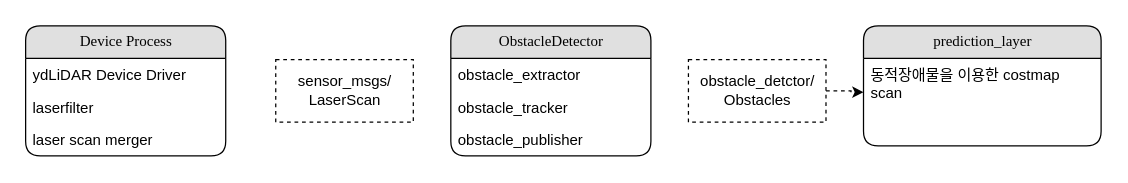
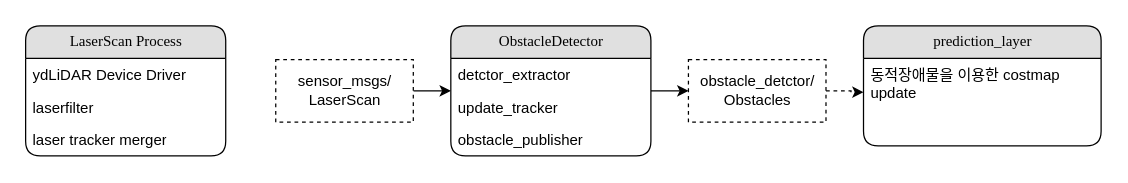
- <mxCell id="2" value="Device Process" style="swimlane;html=1;fontStyle=0;childLayout=stackLayout;horizontal=1;startSize=26;fillColor=#e0e0e0;horizontalStack=0;resizeParent=1;resizeLast=0;collapsible=1;marginBottom=0;swimlaneFillColor=#ffffff;align=center;rounded=1;shadow=0;comic=0;labelBackgroundColor=none;strokeWidth=1;fontFamily=Verdana;fontSize=12" parent="1" vertex="1"><mxGeometry x="20" y="20" width="160" height="104" as="geometry" /></mxCell>
+ <mxCell id="2" value="LaserScan Process" style="swimlane;html=1;fontStyle=0;childLayout=stackLayout;horizontal=1;startSize=26;fillColor=#e0e0e0;horizontalStack=0;resizeParent=1;resizeLast=0;collapsible=1;marginBottom=0;swimlaneFillColor=#ffffff;align=center;rounded=1;shadow=0;comic=0;labelBackgroundColor=none;strokeWidth=1;fontFamily=Verdana;fontSize=12" parent="1" vertex="1"><mxGeometry x="20" y="20" width="160" height="104" as="geometry" /></mxCell>
- <mxCell id="8" value="obstacle_extractor" style="text;html=1;strokeColor=none;fillColor=none;spacingLeft=4;spacingRight=4;whiteSpace=wrap;overflow=hidden;rotatable=0;points=[[0,0.5],[1,0.5]];portConstraint=eastwest;" parent="7" vertex="1"><mxGeometry y="26" width="160" height="26" as="geometry" /></mxCell>
+ <mxCell id="8" value="detctor_extractor" style="text;html=1;strokeColor=none;fillColor=none;spacingLeft=4;spacingRight=4;whiteSpace=wrap;overflow=hidden;rotatable=0;points=[[0,0.5],[1,0.5]];portConstraint=eastwest;" parent="7" vertex="1"><mxGeometry y="26" width="160" height="26" as="geometry" /></mxCell>
- <mxCell id="12" value="동적장애물을 이용한 costmap scan&lt;br&gt;" style="text;html=1;strokeColor=none;fillColor=none;spacingLeft=4;spacingRight=4;whiteSpace=wrap;overflow=hidden;rotatable=0;points=[[0,0.5],[1,0.5]];portConstraint=eastwest;" parent="11" vertex="1"><mxGeometry y="26" width="190" height="54" as="geometry" /></mxCell>
+ <mxCell id="12" value="동적장애물을 이용한 costmap update&lt;br&gt;" style="text;html=1;strokeColor=none;fillColor=none;spacingLeft=4;spacingRight=4;whiteSpace=wrap;overflow=hidden;rotatable=0;points=[[0,0.5],[1,0.5]];portConstraint=eastwest;" parent="11" vertex="1"><mxGeometry y="26" width="190" height="54" as="geometry" /></mxCell>
+ <mxCell id="13" style="edgeStyle=orthogonalEdgeStyle;rounded=0;orthogonalLoop=1;jettySize=auto;html=1;" edge="1" parent="1" source="14" target="7"><mxGeometry relative="1" as="geometry" /></mxCell>
+ <mxCell id="6" style="edgeStyle=orthogonalEdgeStyle;rounded=0;orthogonalLoop=1;jettySize=auto;html=1;entryX=0;entryY=0.5;entryDx=0;entryDy=0;" edge="1" parent="1" source="7" target="16"><mxGeometry relative="1" as="geometry" /></mxCell>
- <mxCell id="9" value="obstacle_tracker" style="text;html=1;strokeColor=none;fillColor=none;spacingLeft=4;spacingRight=4;whiteSpace=wrap;overflow=hidden;rotatable=0;points=[[0,0.5],[1,0.5]];portConstraint=eastwest;" parent="7" vertex="1"><mxGeometry y="52" width="160" height="26" as="geometry" /></mxCell>
+ <mxCell id="9" value="update_tracker" style="text;html=1;strokeColor=none;fillColor=none;spacingLeft=4;spacingRight=4;whiteSpace=wrap;overflow=hidden;rotatable=0;points=[[0,0.5],[1,0.5]];portConstraint=eastwest;" parent="7" vertex="1"><mxGeometry y="52" width="160" height="26" as="geometry" /></mxCell>
- <mxCell id="5" value="laser scan merger" style="text;html=1;strokeColor=none;fillColor=none;spacingLeft=4;spacingRight=4;whiteSpace=wrap;overflow=hidden;rotatable=0;points=[[0,0.5],[1,0.5]];portConstraint=eastwest;" parent="2" vertex="1"><mxGeometry y="78" width="160" height="26" as="geometry" /></mxCell>
+ <mxCell id="5" value="laser tracker merger" style="text;html=1;strokeColor=none;fillColor=none;spacingLeft=4;spacingRight=4;whiteSpace=wrap;overflow=hidden;rotatable=0;points=[[0,0.5],[1,0.5]];portConstraint=eastwest;" parent="2" vertex="1"><mxGeometry y="78" width="160" height="26" as="geometry" /></mxCell>
